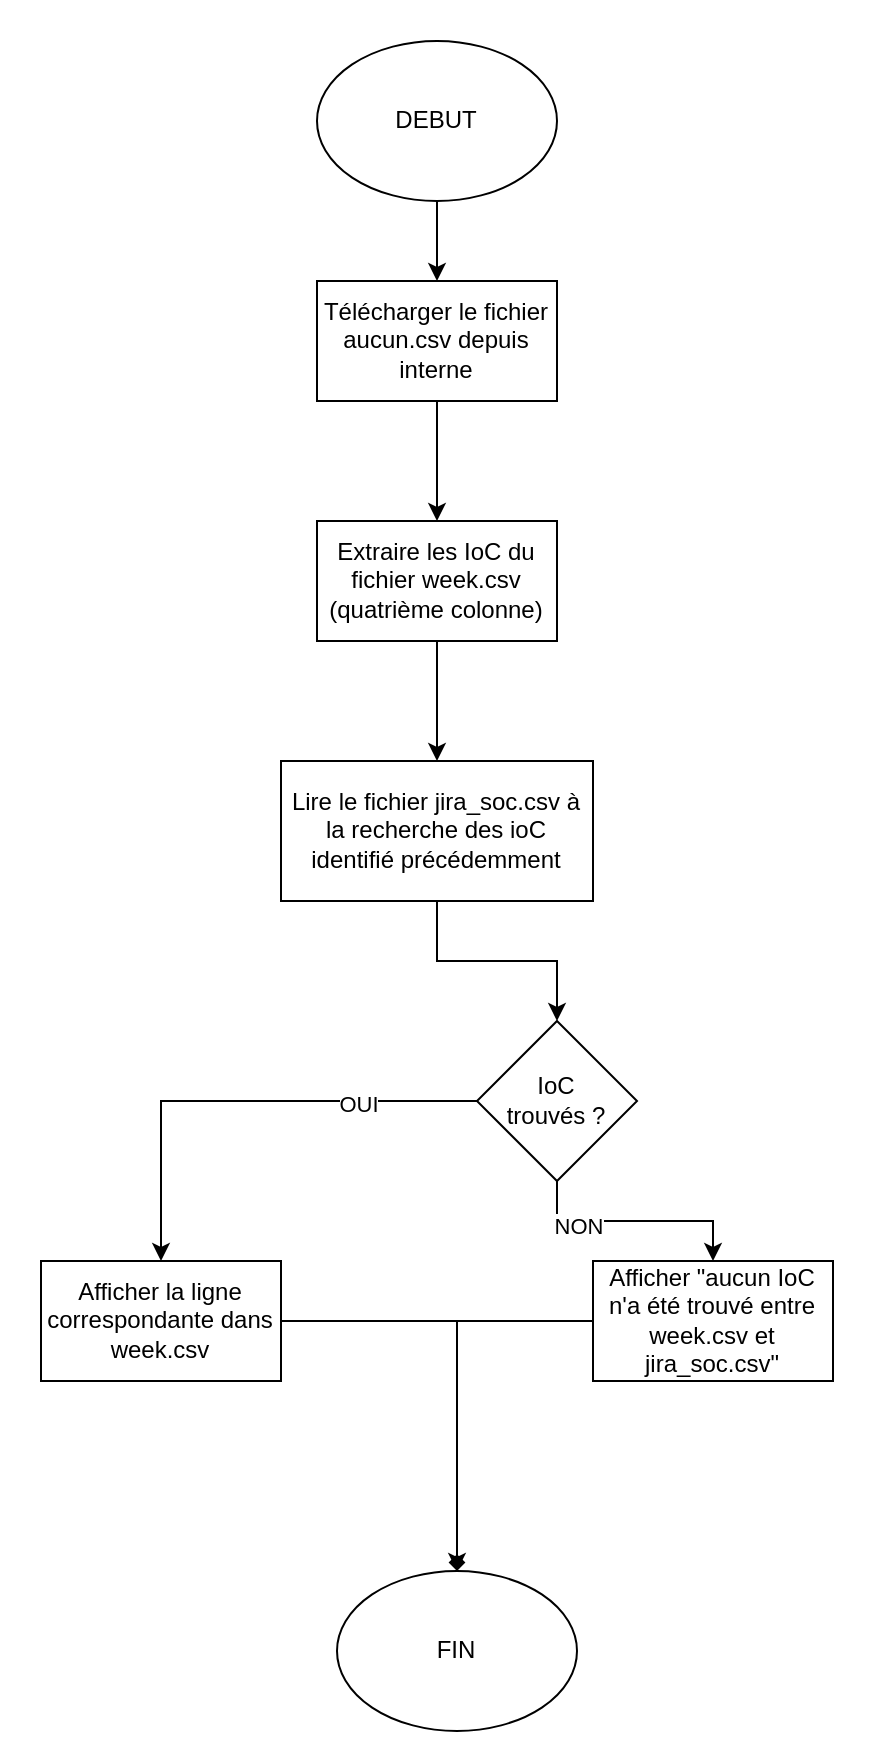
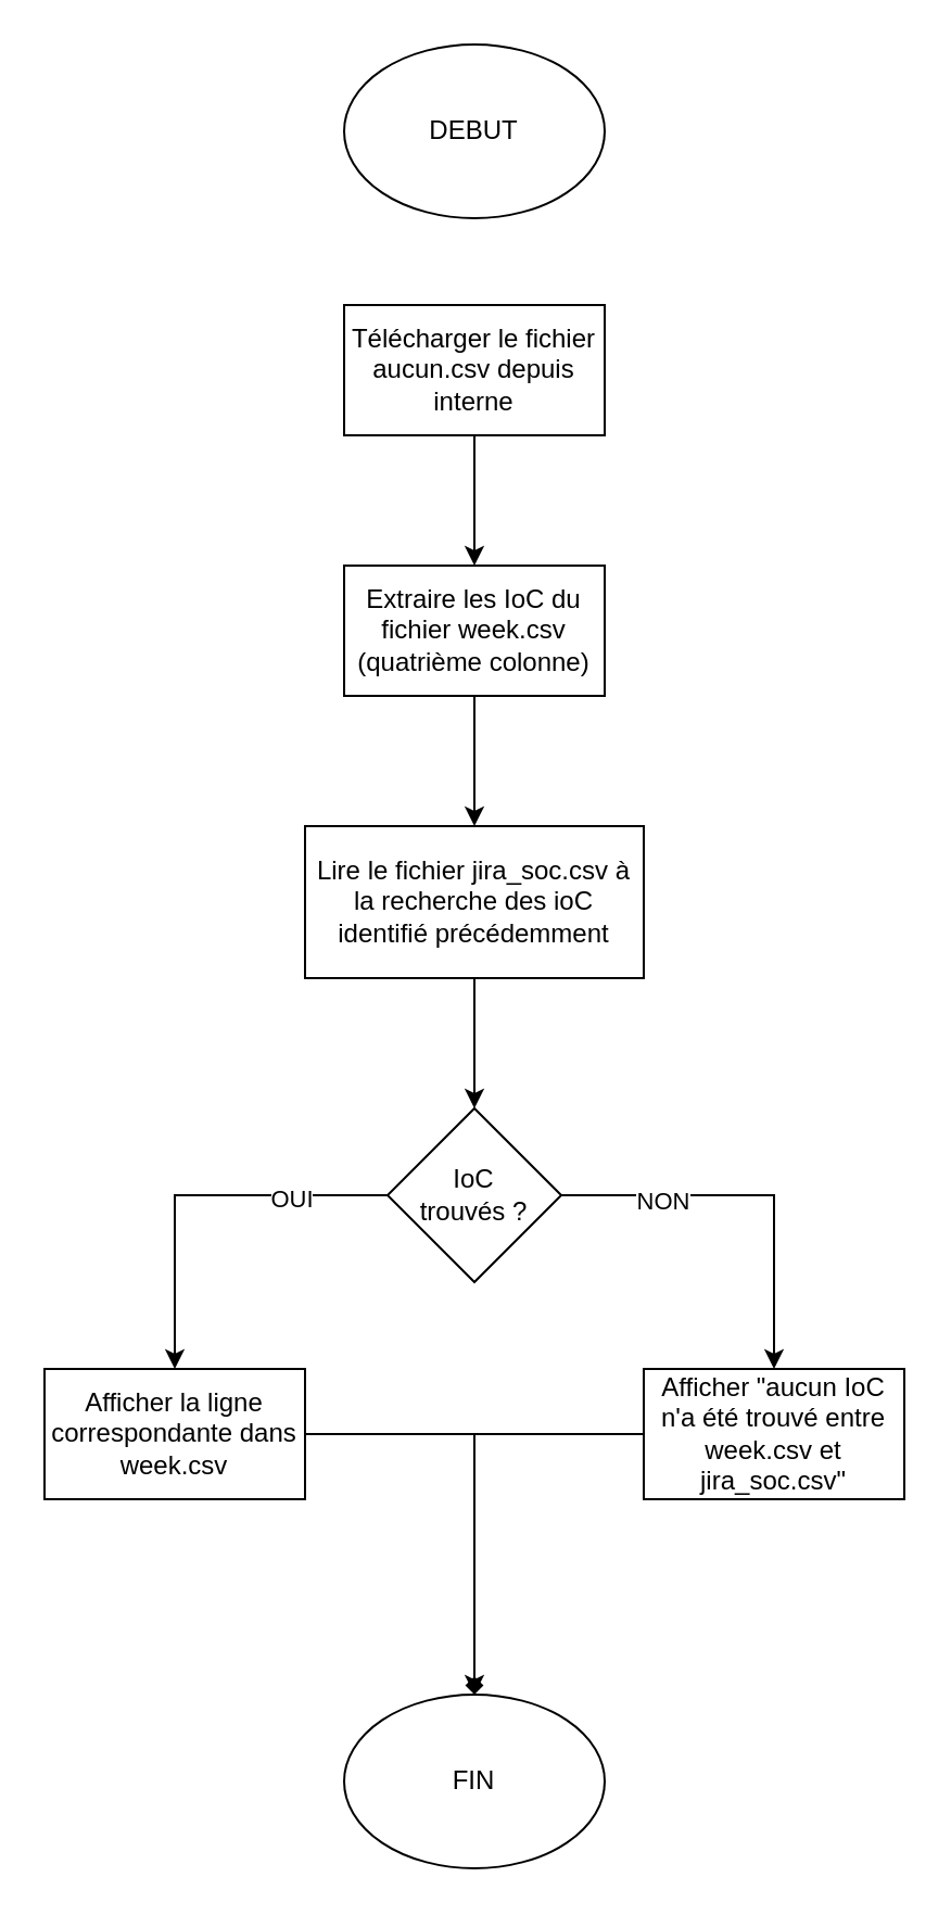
- <mxCell id="2" value="" style="edgeStyle=orthogonalEdgeStyle;rounded=0;orthogonalLoop=1;jettySize=auto;html=1;" edge="1" parent="1" source="3" target="5"><mxGeometry relative="1" as="geometry" /></mxCell>
- <mxCell id="14" value="IoC&lt;br&gt;trouvés ?" style="rhombus;whiteSpace=wrap;html=1;" vertex="1" parent="1"><mxGeometry x="238" y="510" width="80" height="80" as="geometry" /></mxCell>
+ <mxCell id="14" value="IoC&lt;br&gt;trouvés ?" style="rhombus;whiteSpace=wrap;html=1;" vertex="1" parent="1"><mxGeometry x="178" y="510" width="80" height="80" as="geometry" /></mxCell>
- <mxCell id="19" value="FIN" style="ellipse;whiteSpace=wrap;html=1;" vertex="1" parent="1"><mxGeometry x="168" y="785" width="120" height="80" as="geometry" /></mxCell>
+ <mxCell id="19" value="FIN" style="ellipse;whiteSpace=wrap;html=1;" vertex="1" parent="1"><mxGeometry x="158" y="780" width="120" height="80" as="geometry" /></mxCell>
